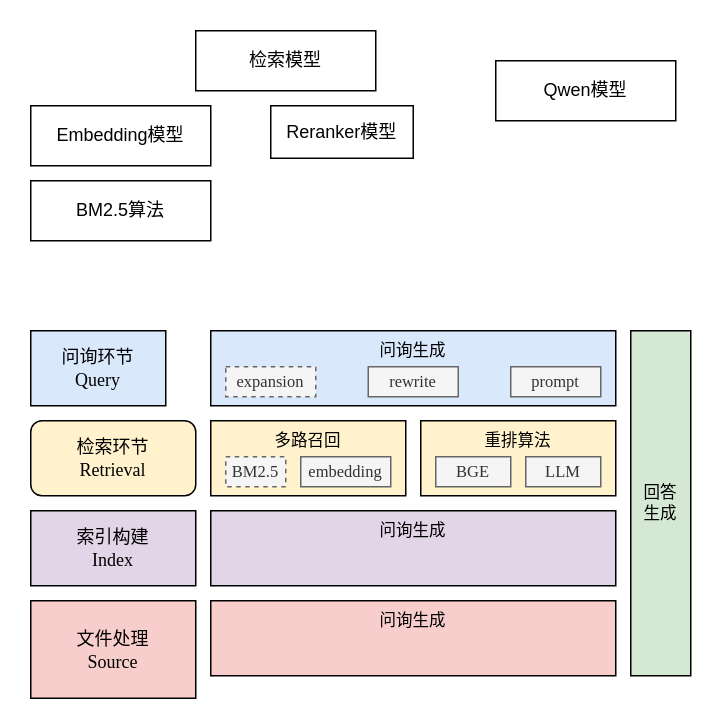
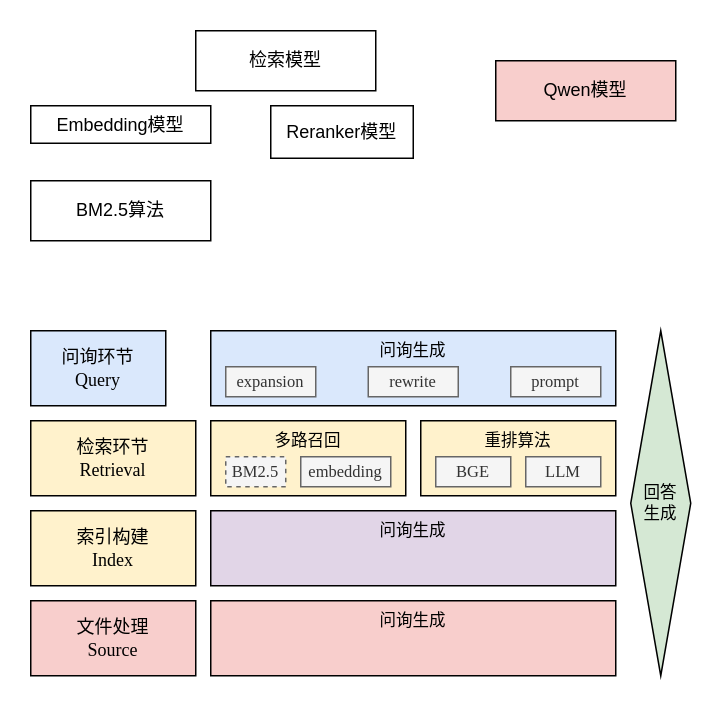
- <mxCell id="2" value="Qwen模型" style="rounded=0;whiteSpace=wrap;html=1;" parent="1" vertex="1"><mxGeometry x="330" y="40" width="120" height="40" as="geometry" /></mxCell>
+ <mxCell id="2" value="Qwen模型" style="rounded=0;whiteSpace=wrap;html=1;fillColor=#f8cecc;" parent="1" vertex="1"><mxGeometry x="330" y="40" width="120" height="40" as="geometry" /></mxCell>
- <mxCell id="3" value="Embedding模型" style="rounded=0;whiteSpace=wrap;html=1;" parent="1" vertex="1"><mxGeometry x="20" y="70" width="120" height="40" as="geometry" /></mxCell>
+ <mxCell id="3" value="Embedding模型" style="rounded=0;whiteSpace=wrap;html=1;" parent="1" vertex="1"><mxGeometry x="20" y="70" width="120" height="25" as="geometry" /></mxCell>
- <mxCell id="9" value="&lt;span style=&quot;font-size: 11px;&quot;&gt;expansion&lt;/span&gt;" style="rounded=0;whiteSpace=wrap;html=1;verticalAlign=middle;fontFamily=Times New Roman;fillColor=#f5f5f5;strokeColor=#666666;strokeWidth=1;fontColor=#333333;dashed=1;" vertex="1" parent="1"><mxGeometry x="150" y="244" width="60" height="20" as="geometry" /></mxCell>
+ <mxCell id="9" value="&lt;span style=&quot;font-size: 11px;&quot;&gt;expansion&lt;/span&gt;" style="rounded=0;whiteSpace=wrap;html=1;verticalAlign=middle;fontFamily=Times New Roman;fillColor=#f5f5f5;strokeColor=#666666;strokeWidth=1;fontColor=#333333;" vertex="1" parent="1"><mxGeometry x="150" y="244" width="60" height="20" as="geometry" /></mxCell>
- <mxCell id="12" value="&lt;div&gt;&lt;font face=&quot;宋体&quot;&gt;检索环节&lt;/font&gt;&lt;/div&gt;Retrieval" style="whiteSpace=wrap;html=1;fillColor=#fff2cc;strokeColor=#000000;fontFamily=Times New Roman;rounded=1;" vertex="1" parent="1"><mxGeometry x="20" y="280" width="110" height="50" as="geometry" /></mxCell>
+ <mxCell id="12" value="&lt;div&gt;&lt;font face=&quot;宋体&quot;&gt;检索环节&lt;/font&gt;&lt;/div&gt;Retrieval" style="rounded=0;whiteSpace=wrap;html=1;fillColor=#fff2cc;strokeColor=#000000;fontFamily=Times New Roman;" vertex="1" parent="1"><mxGeometry x="20" y="280" width="110" height="50" as="geometry" /></mxCell>
- <mxCell id="17" value="&lt;div style=&quot;font-size: 11px;&quot;&gt;回答&lt;/div&gt;&lt;div style=&quot;font-size: 11px;&quot;&gt;生成&lt;/div&gt;" style="rounded=0;whiteSpace=wrap;html=1;fillColor=#d5e8d4;strokeColor=#000000;verticalAlign=middle;fontSize=11;fontFamily=宋体;" vertex="1" parent="1"><mxGeometry x="420" y="220" width="40" height="230" as="geometry" /></mxCell>
+ <mxCell id="17" value="&lt;div style=&quot;font-size: 11px;&quot;&gt;回答&lt;/div&gt;&lt;div style=&quot;font-size: 11px;&quot;&gt;生成&lt;/div&gt;" style="rhombus;whiteSpace=wrap;html=1;fillColor=#d5e8d4;strokeColor=#000000;verticalAlign=middle;fontSize=11;fontFamily=宋体;" vertex="1" parent="1"><mxGeometry x="420" y="220" width="40" height="230" as="geometry" /></mxCell>
- <mxCell id="20" value="&lt;div&gt;&lt;font face=&quot;宋体&quot;&gt;索引构建&lt;/font&gt;&lt;/div&gt;Index" style="rounded=0;whiteSpace=wrap;html=1;fillColor=#e1d5e7;strokeColor=#000000;fontFamily=Times New Roman;" vertex="1" parent="1"><mxGeometry x="20" y="340" width="110" height="50" as="geometry" /></mxCell>
+ <mxCell id="20" value="&lt;div&gt;&lt;font face=&quot;宋体&quot;&gt;索引构建&lt;/font&gt;&lt;/div&gt;Index" style="rounded=0;whiteSpace=wrap;html=1;fillColor=#fff2cc;strokeColor=#000000;fontFamily=Times New Roman;" vertex="1" parent="1"><mxGeometry x="20" y="340" width="110" height="50" as="geometry" /></mxCell>
- <mxCell id="21" value="&lt;div&gt;&lt;font face=&quot;宋体&quot;&gt;文件处理&lt;/font&gt;&lt;/div&gt;Source" style="rounded=0;whiteSpace=wrap;html=1;fillColor=#f8cecc;strokeColor=#000000;fontFamily=Times New Roman;" vertex="1" parent="1"><mxGeometry x="20" y="400" width="110" height="65" as="geometry" /></mxCell>
+ <mxCell id="21" value="&lt;div&gt;&lt;font face=&quot;宋体&quot;&gt;文件处理&lt;/font&gt;&lt;/div&gt;Source" style="rounded=0;whiteSpace=wrap;html=1;fillColor=#f8cecc;strokeColor=#000000;fontFamily=Times New Roman;" vertex="1" parent="1"><mxGeometry x="20" y="400" width="110" height="50" as="geometry" /></mxCell>
